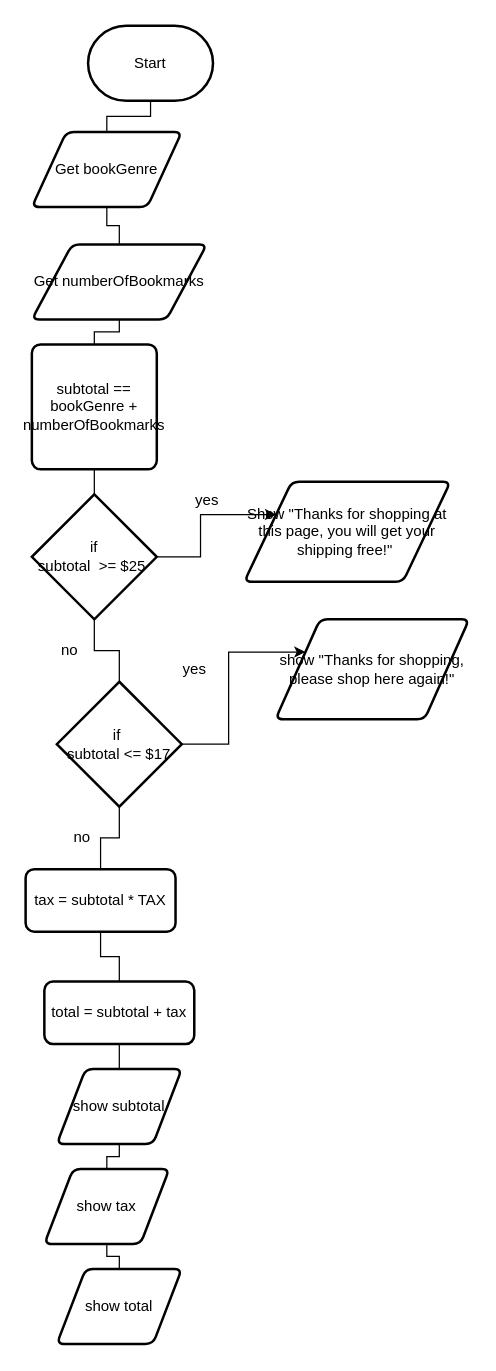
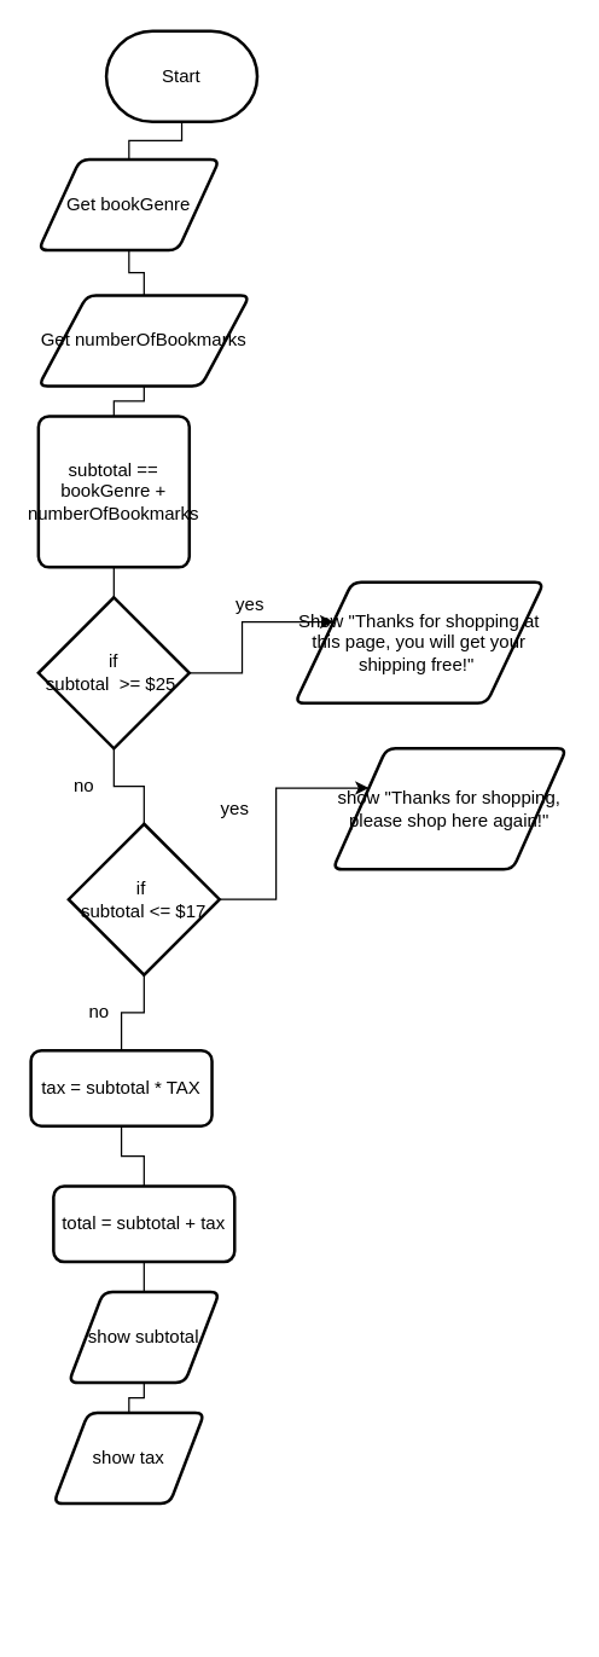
- <mxCell id="27" value="" style="edgeStyle=orthogonalEdgeStyle;rounded=0;html=1;exitX=0.5;exitY=1;exitDx=0;exitDy=0;exitPerimeter=0;entryX=0.5;entryY=0;entryDx=0;entryDy=0;entryPerimeter=0;startArrow=none;endArrow=none;" edge="1" parent="1" source="30" target="28"><mxGeometry relative="1" as="geometry"><mxPoint x="95" y="915" as="sourcePoint" /><mxPoint x="85" y="1025" as="targetPoint" /></mxGeometry></mxCell>
- <mxCell id="28" value="show total" style="shape=parallelogram;html=1;strokeWidth=2;perimeter=parallelogramPerimeter;whiteSpace=wrap;rounded=1;arcSize=12;size=0.23;" vertex="1" parent="1"><mxGeometry x="45" y="1015" width="100" height="60" as="geometry" /></mxCell>
